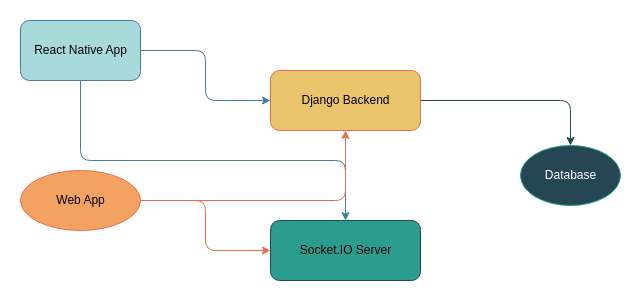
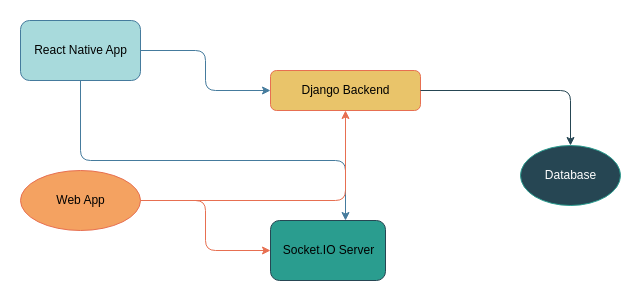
- <mxCell id="4" value="Django Backend" style="rounded=1;fillColor=#E9C46A;strokeColor=#E76F51;html=1;" parent="1" vertex="1"><mxGeometry x="270" y="70" width="150" height="60" as="geometry" /></mxCell>
+ <mxCell id="4" value="Django Backend" style="rounded=1;fillColor=#E9C46A;strokeColor=#E76F51;html=1;" parent="1" vertex="1"><mxGeometry x="270" y="70" width="150" height="40" as="geometry" /></mxCell>
- <mxCell id="5" value="Socket.IO Server" style="rounded=1;fillColor=#2A9D8F;strokeColor=#264653;html=1;" parent="1" vertex="1"><mxGeometry x="270" y="220" width="150" height="60" as="geometry" /></mxCell>
+ <mxCell id="5" value="Socket.IO Server" style="rounded=1;fillColor=#2A9D8F;strokeColor=#264653;html=1;" parent="1" vertex="1"><mxGeometry x="270" y="220" width="115" height="60" as="geometry" /></mxCell>
